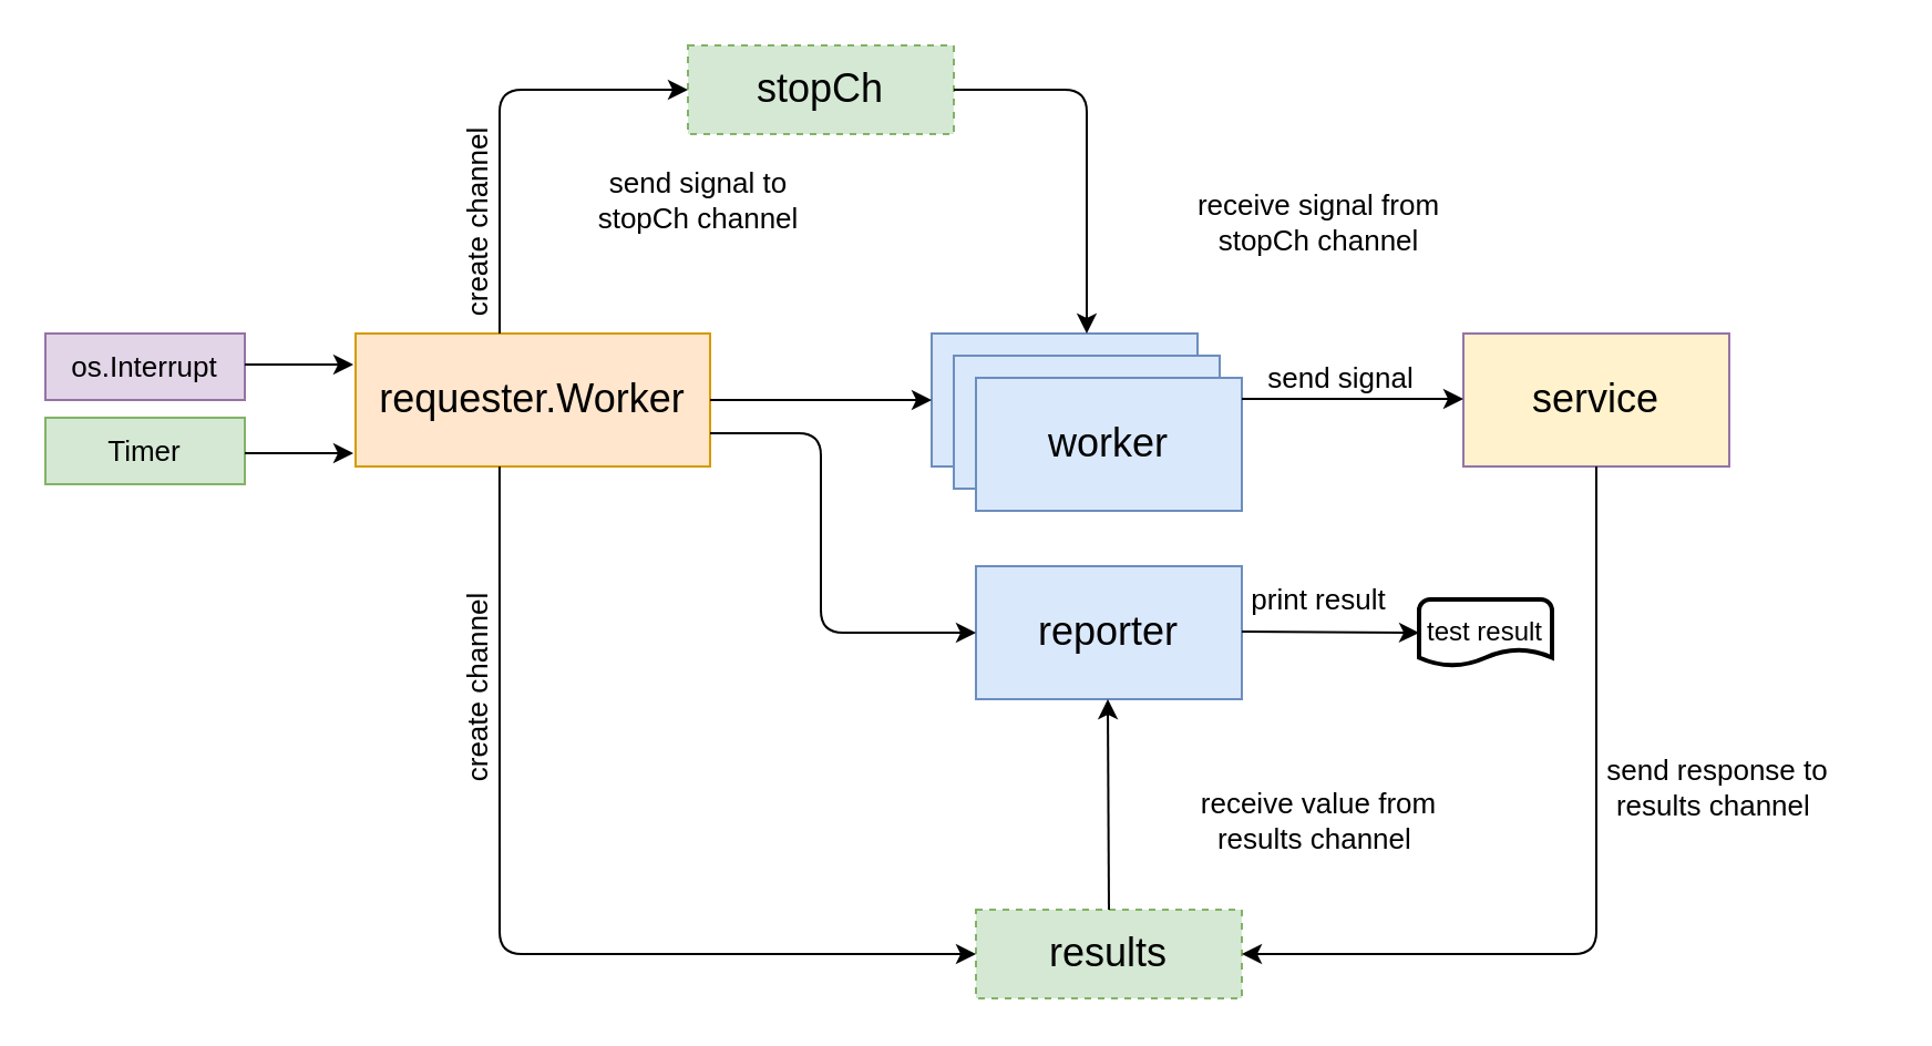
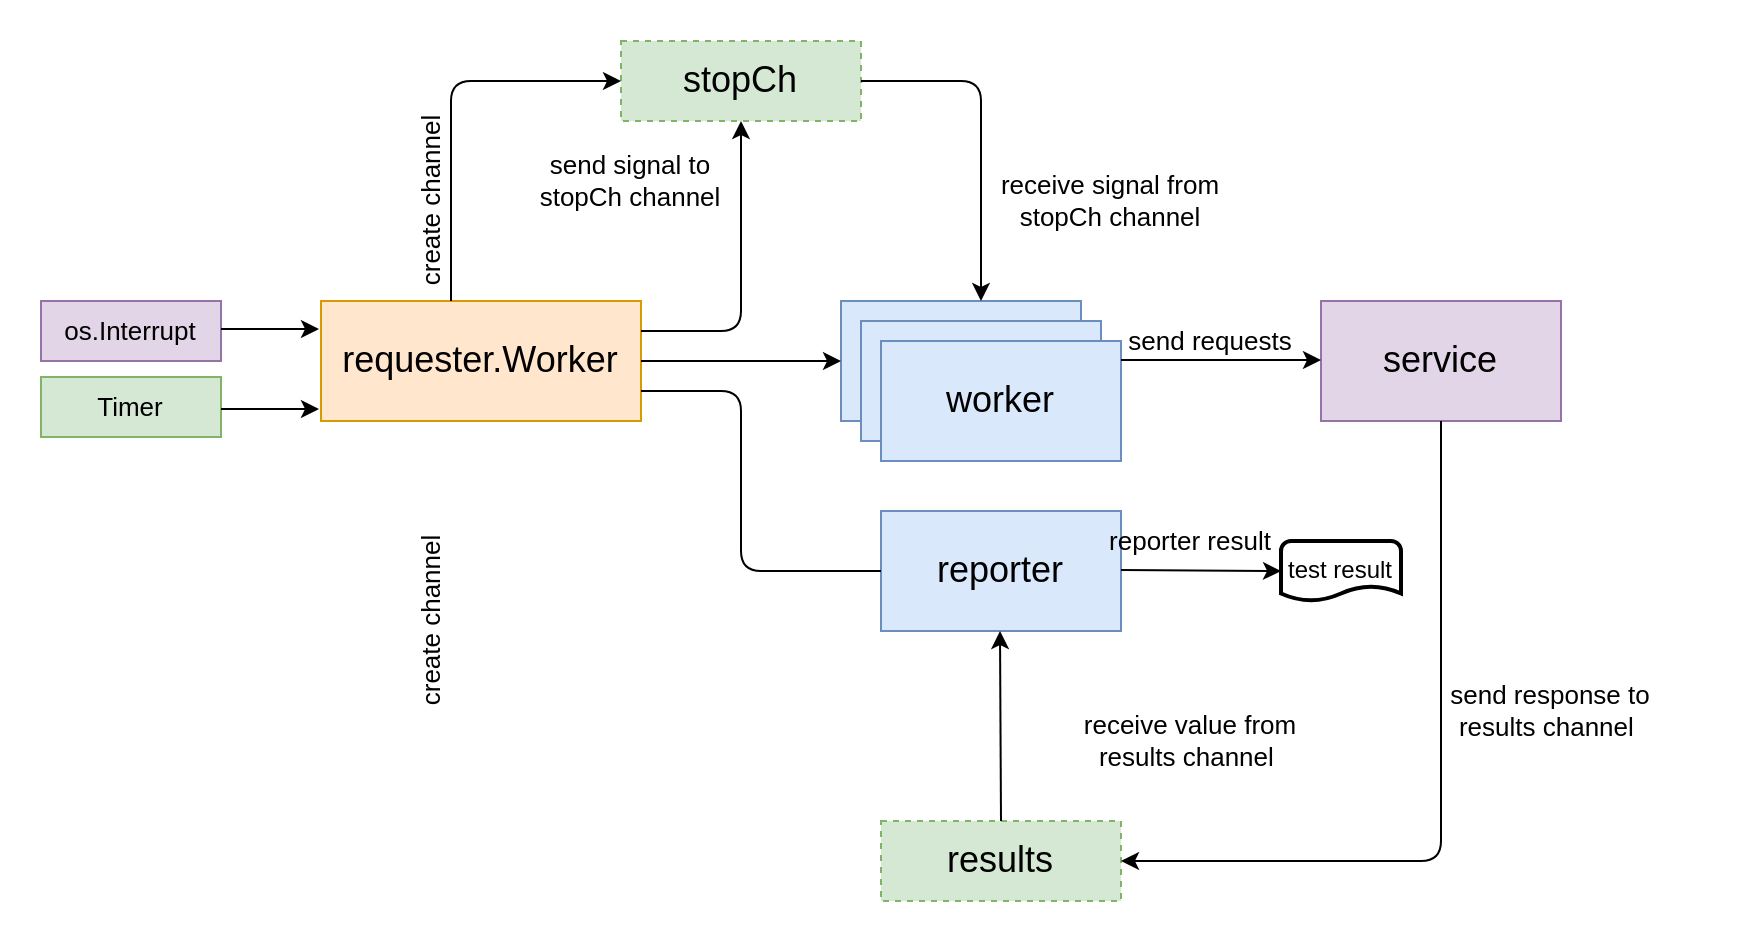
- <mxCell id="25" value="receive signal from stopCh channel" style="text;html=1;strokeColor=none;fillColor=none;align=center;verticalAlign=middle;whiteSpace=wrap;rounded=0;fontSize=13;" vertex="1" parent="1"><mxGeometry x="530" y="90" width="130" height="20" as="geometry" /></mxCell>
+ <mxCell id="25" value="receive signal from stopCh channel" style="text;html=1;strokeColor=none;fillColor=none;align=center;verticalAlign=middle;whiteSpace=wrap;rounded=0;fontSize=13;" vertex="1" parent="1"><mxGeometry x="490" y="90" width="130" height="20" as="geometry" /></mxCell>
+ <mxCell id="21" value="" style="edgeStyle=segmentEdgeStyle;endArrow=classic;html=1;fontSize=18;exitX=1;exitY=0.25;exitDx=0;exitDy=0;entryX=0.5;entryY=1;entryDx=0;entryDy=0;" parent="1" source="5" target="7" edge="1"><mxGeometry width="50" height="50" relative="1" as="geometry"><mxPoint x="282.5" y="200" as="sourcePoint" /><mxPoint x="368" y="70" as="targetPoint" /><Array as="points"><mxPoint x="370" y="165" /></Array></mxGeometry></mxCell>
- <mxCell id="30" value="send signal" style="text;html=1;strokeColor=none;fillColor=none;align=center;verticalAlign=middle;whiteSpace=wrap;rounded=0;fontSize=13;" vertex="1" parent="1"><mxGeometry x="540" y="160" width="130" height="20" as="geometry" /></mxCell>
+ <mxCell id="30" value="send requests" style="text;html=1;strokeColor=none;fillColor=none;align=center;verticalAlign=middle;whiteSpace=wrap;rounded=0;fontSize=13;" vertex="1" parent="1"><mxGeometry x="540" y="160" width="130" height="20" as="geometry" /></mxCell>
- <mxCell id="11" value="service" style="rounded=0;whiteSpace=wrap;html=1;fontSize=18;fillColor=#fff2cc;strokeColor=#9673a6;" parent="1" vertex="1"><mxGeometry x="660" y="150" width="120" height="60" as="geometry" /></mxCell>
+ <mxCell id="11" value="service" style="rounded=0;whiteSpace=wrap;html=1;fontSize=18;fillColor=#e1d5e7;strokeColor=#9673a6;" parent="1" vertex="1"><mxGeometry x="660" y="150" width="120" height="60" as="geometry" /></mxCell>
- <mxCell id="31" value="print result" style="text;html=1;strokeColor=none;fillColor=none;align=center;verticalAlign=middle;whiteSpace=wrap;rounded=0;fontSize=13;" vertex="1" parent="1"><mxGeometry x="530" y="260" width="130" height="20" as="geometry" /></mxCell>
+ <mxCell id="31" value="reporter result" style="text;html=1;strokeColor=none;fillColor=none;align=center;verticalAlign=middle;whiteSpace=wrap;rounded=0;fontSize=13;" vertex="1" parent="1"><mxGeometry x="530" y="260" width="130" height="20" as="geometry" /></mxCell>
- <mxCell id="27" value="" style="edgeStyle=segmentEdgeStyle;endArrow=classic;html=1;fontSize=18;exitX=1;exitY=0.75;exitDx=0;exitDy=0;entryX=0;entryY=0.5;entryDx=0;entryDy=0;" edge="1" parent="1" source="5" target="26"><mxGeometry width="50" height="50" relative="1" as="geometry"><mxPoint x="354.96" y="190" as="sourcePoint" /><mxPoint x="430" y="370" as="targetPoint" /><Array as="points"><mxPoint x="370" y="195" /><mxPoint x="370" y="285" /></Array></mxGeometry></mxCell>
+ <mxCell id="27" value="" style="edgeStyle=segmentEdgeStyle;endArrow=none;html=1;fontSize=18;exitX=1;exitY=0.75;exitDx=0;exitDy=0;entryX=0;entryY=0.5;entryDx=0;entryDy=0;" edge="1" parent="1" source="5" target="26"><mxGeometry width="50" height="50" relative="1" as="geometry"><mxPoint x="354.96" y="190" as="sourcePoint" /><mxPoint x="430" y="370" as="targetPoint" /><Array as="points"><mxPoint x="370" y="195" /><mxPoint x="370" y="285" /></Array></mxGeometry></mxCell>
- <mxCell id="10" value="" style="edgeStyle=segmentEdgeStyle;endArrow=classic;html=1;fontSize=18;exitX=0.406;exitY=1;exitDx=0;exitDy=0;exitPerimeter=0;entryX=0;entryY=0.5;entryDx=0;entryDy=0;" parent="1" source="5" edge="1" target="9"><mxGeometry width="50" height="50" relative="1" as="geometry"><mxPoint x="225" y="390" as="sourcePoint" /><mxPoint x="290" y="390" as="targetPoint" /><Array as="points"><mxPoint x="225" y="430" /></Array></mxGeometry></mxCell>
